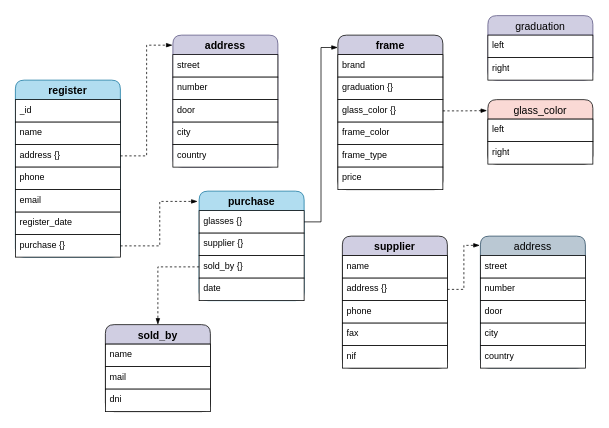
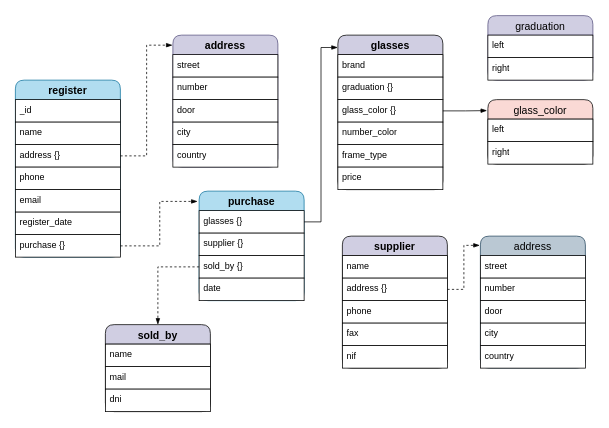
- <mxCell id="21" value="frame" style="swimlane;fontStyle=1;childLayout=stackLayout;horizontal=1;startSize=26;horizontalStack=0;resizeParent=1;resizeParentMax=0;resizeLast=0;collapsible=1;marginBottom=0;align=center;fontSize=14;rounded=1;perimeterSpacing=0;fillColor=light-dark(#D0CEE2,#625784);strokeColor=light-dark(#000000,#393951);" vertex="1" parent="1"><mxGeometry x="450" y="46" width="140" height="206" as="geometry"><mxRectangle x="60" width="60" height="30" as="alternateBounds" /></mxGeometry></mxCell>
+ <mxCell id="21" value="glasses" style="swimlane;fontStyle=1;childLayout=stackLayout;horizontal=1;startSize=26;horizontalStack=0;resizeParent=1;resizeParentMax=0;resizeLast=0;collapsible=1;marginBottom=0;align=center;fontSize=14;rounded=1;perimeterSpacing=0;fillColor=light-dark(#D0CEE2,#625784);strokeColor=light-dark(#000000,#393951);" vertex="1" parent="1"><mxGeometry x="450" y="46" width="140" height="206" as="geometry"><mxRectangle x="60" width="60" height="30" as="alternateBounds" /></mxGeometry></mxCell>
- <mxCell id="52" style="edgeStyle=orthogonalEdgeStyle;rounded=0;orthogonalLoop=1;jettySize=auto;html=1;exitX=1;exitY=0.5;exitDx=0;exitDy=0;entryX=-0.008;entryY=0.17;entryDx=0;entryDy=0;entryPerimeter=0;dashed=1;strokeColor=light-dark(#000000,#7D8599);align=center;verticalAlign=middle;fontFamily=Helvetica;fontSize=11;fontColor=default;labelBackgroundColor=default;endArrow=blockThin;endFill=1;shadow=0;flowAnimation=0;" edge="1" parent="1" source="24" target="31"><mxGeometry relative="1" as="geometry" /></mxCell>
+ <mxCell id="52" style="edgeStyle=orthogonalEdgeStyle;rounded=0;orthogonalLoop=1;jettySize=auto;html=1;exitX=1;exitY=0.5;exitDx=0;exitDy=0;entryX=-0.008;entryY=0.17;entryDx=0;entryDy=0;entryPerimeter=0;dashed=0;strokeColor=light-dark(#000000,#7D8599);align=center;verticalAlign=middle;fontFamily=Helvetica;fontSize=11;fontColor=default;labelBackgroundColor=default;endArrow=blockThin;endFill=1;shadow=0;flowAnimation=0;" edge="1" parent="1" source="24" target="31"><mxGeometry relative="1" as="geometry" /></mxCell>
- <mxCell id="25" value="frame_color" style="text;strokeColor=light-dark(#000000,#393951);fillColor=light-dark(#FFFFFF,#202020);spacingLeft=4;spacingRight=4;overflow=hidden;rotatable=0;points=[[0,0.5],[1,0.5]];portConstraint=eastwest;fontSize=12;whiteSpace=wrap;html=1;rounded=0;" vertex="1" parent="21"><mxGeometry y="116" width="140" height="30" as="geometry" /></mxCell>
+ <mxCell id="25" value="number_color" style="text;strokeColor=light-dark(#000000,#393951);fillColor=light-dark(#FFFFFF,#202020);spacingLeft=4;spacingRight=4;overflow=hidden;rotatable=0;points=[[0,0.5],[1,0.5]];portConstraint=eastwest;fontSize=12;whiteSpace=wrap;html=1;rounded=0;" vertex="1" parent="21"><mxGeometry y="116" width="140" height="30" as="geometry" /></mxCell>
